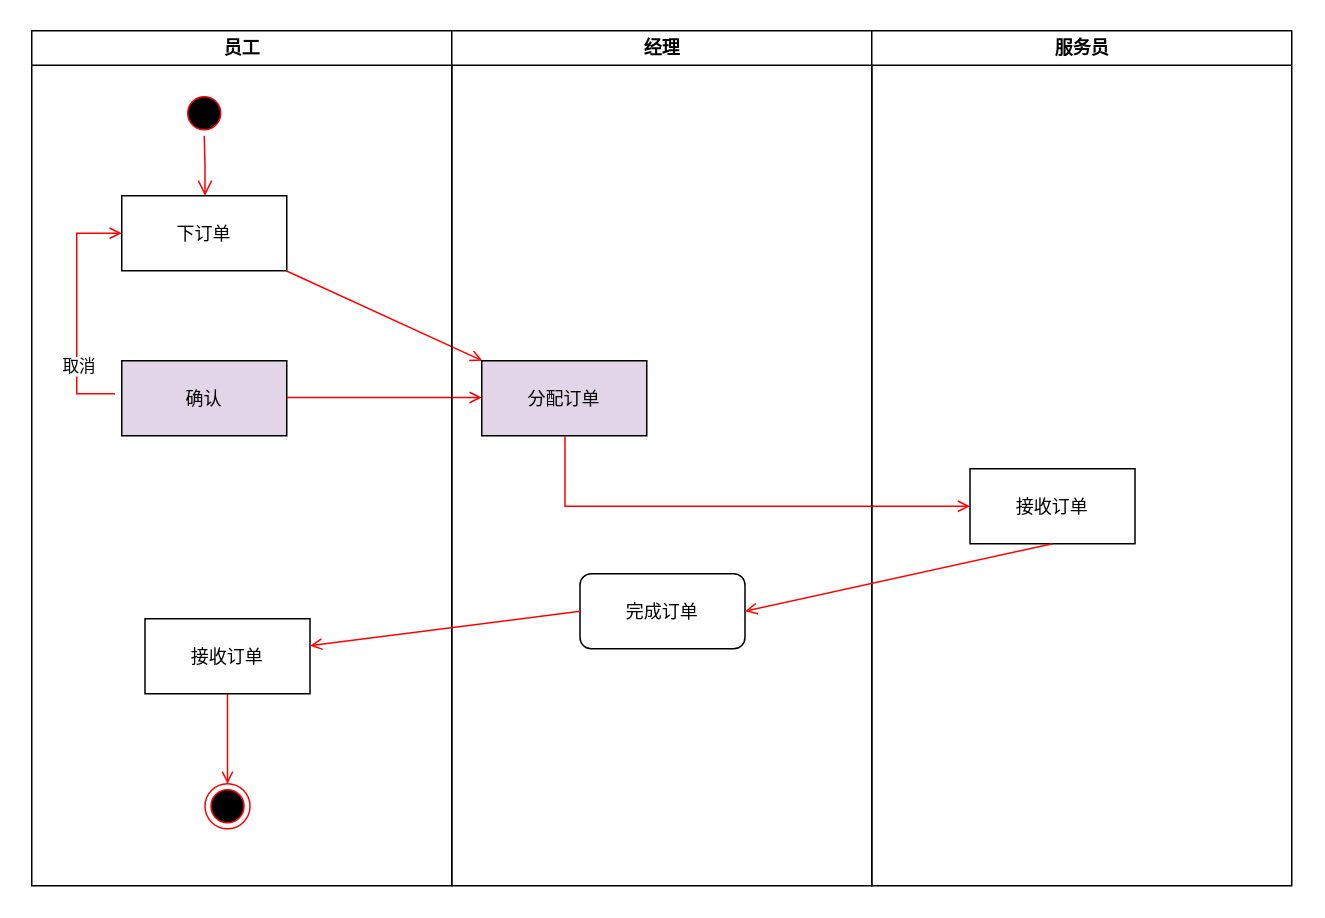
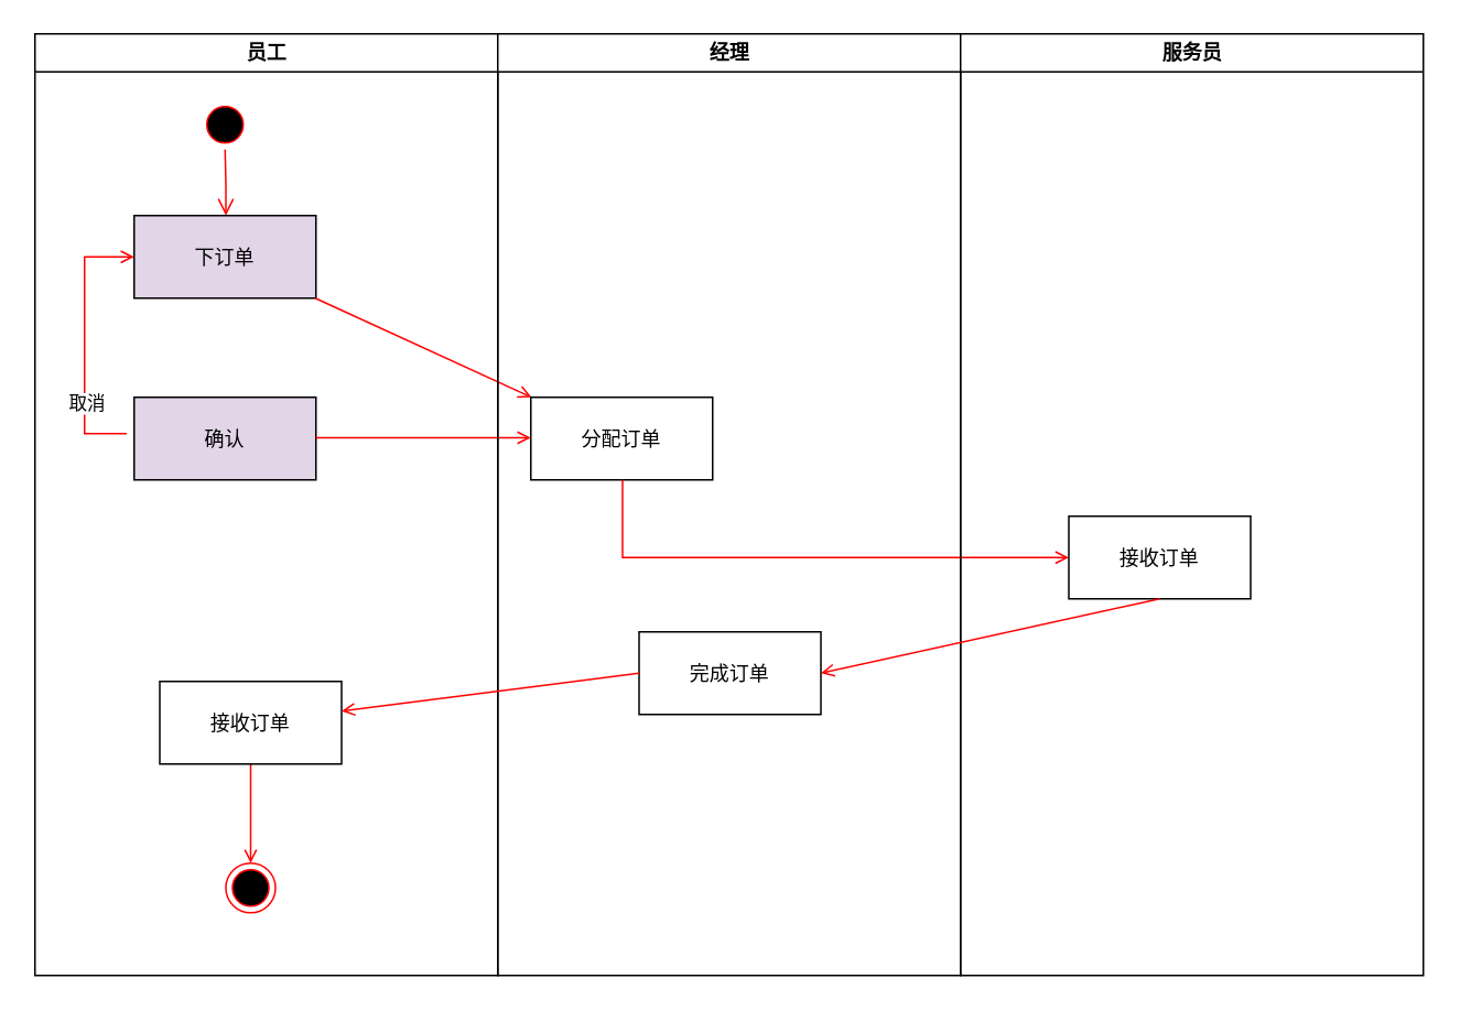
- <mxCell id="5" value="下订单" style="" parent="2" vertex="1"><mxGeometry x="60" y="110" width="110" height="50" as="geometry" /></mxCell>
+ <mxCell id="5" value="下订单" style="fillColor=#e1d5e7;" parent="2" vertex="1"><mxGeometry x="60" y="110" width="110" height="50" as="geometry" /></mxCell>
- <mxCell id="15" value="分配订单" style="fillColor=#e1d5e7;" parent="14" vertex="1"><mxGeometry x="20" y="220" width="110" height="50" as="geometry" /></mxCell>
+ <mxCell id="15" value="分配订单" style="" parent="14" vertex="1"><mxGeometry x="20" y="220" width="110" height="50" as="geometry" /></mxCell>
- <mxCell id="17" value="完成订单" style="rounded=1;" parent="14" vertex="1"><mxGeometry x="85.5" y="362" width="110" height="50" as="geometry" /></mxCell>
+ <mxCell id="17" value="完成订单" style="" parent="14" vertex="1"><mxGeometry x="85.5" y="362" width="110" height="50" as="geometry" /></mxCell>
